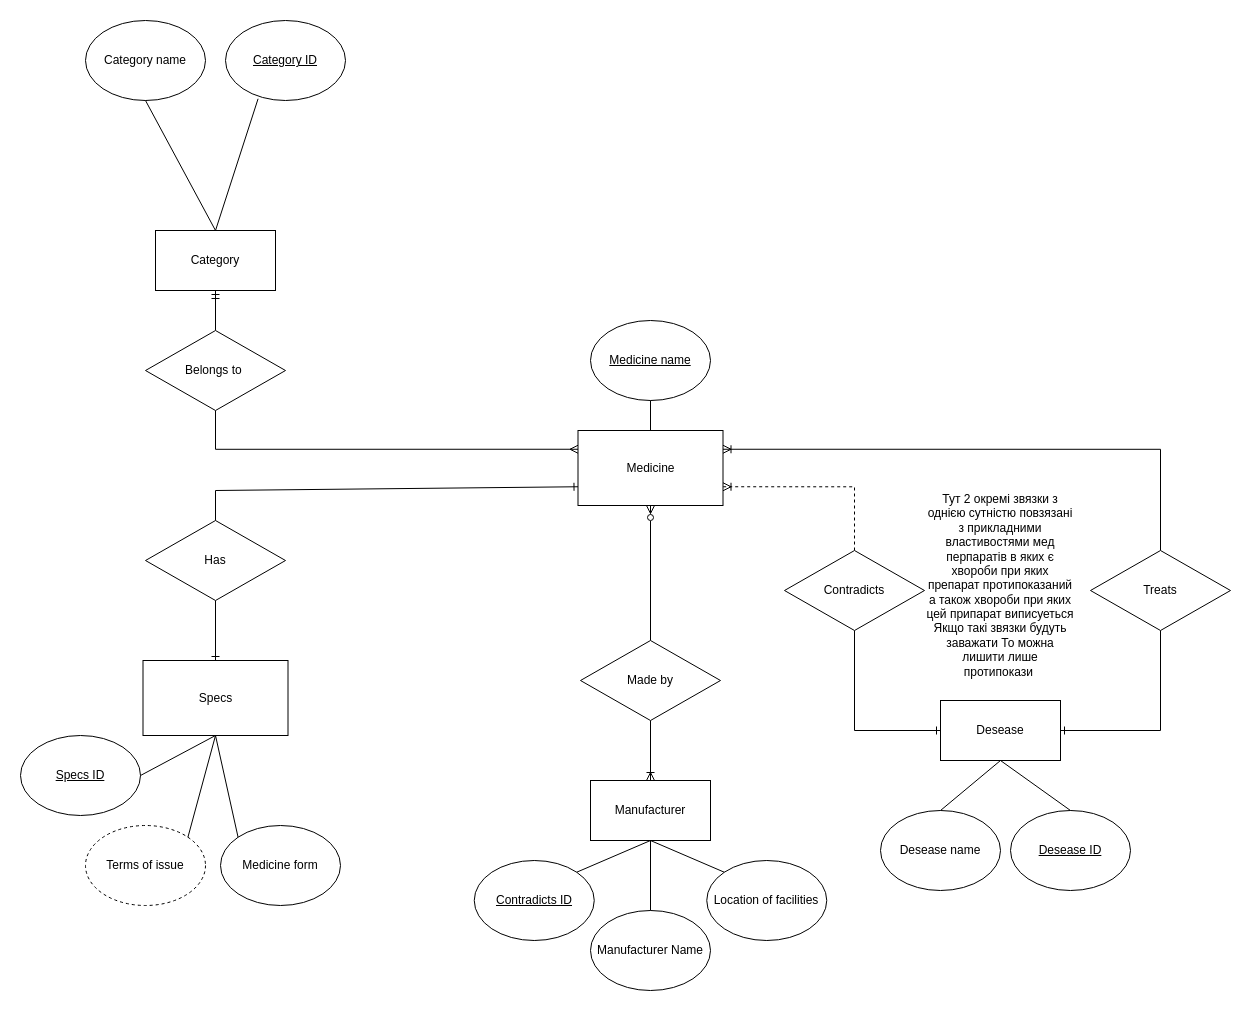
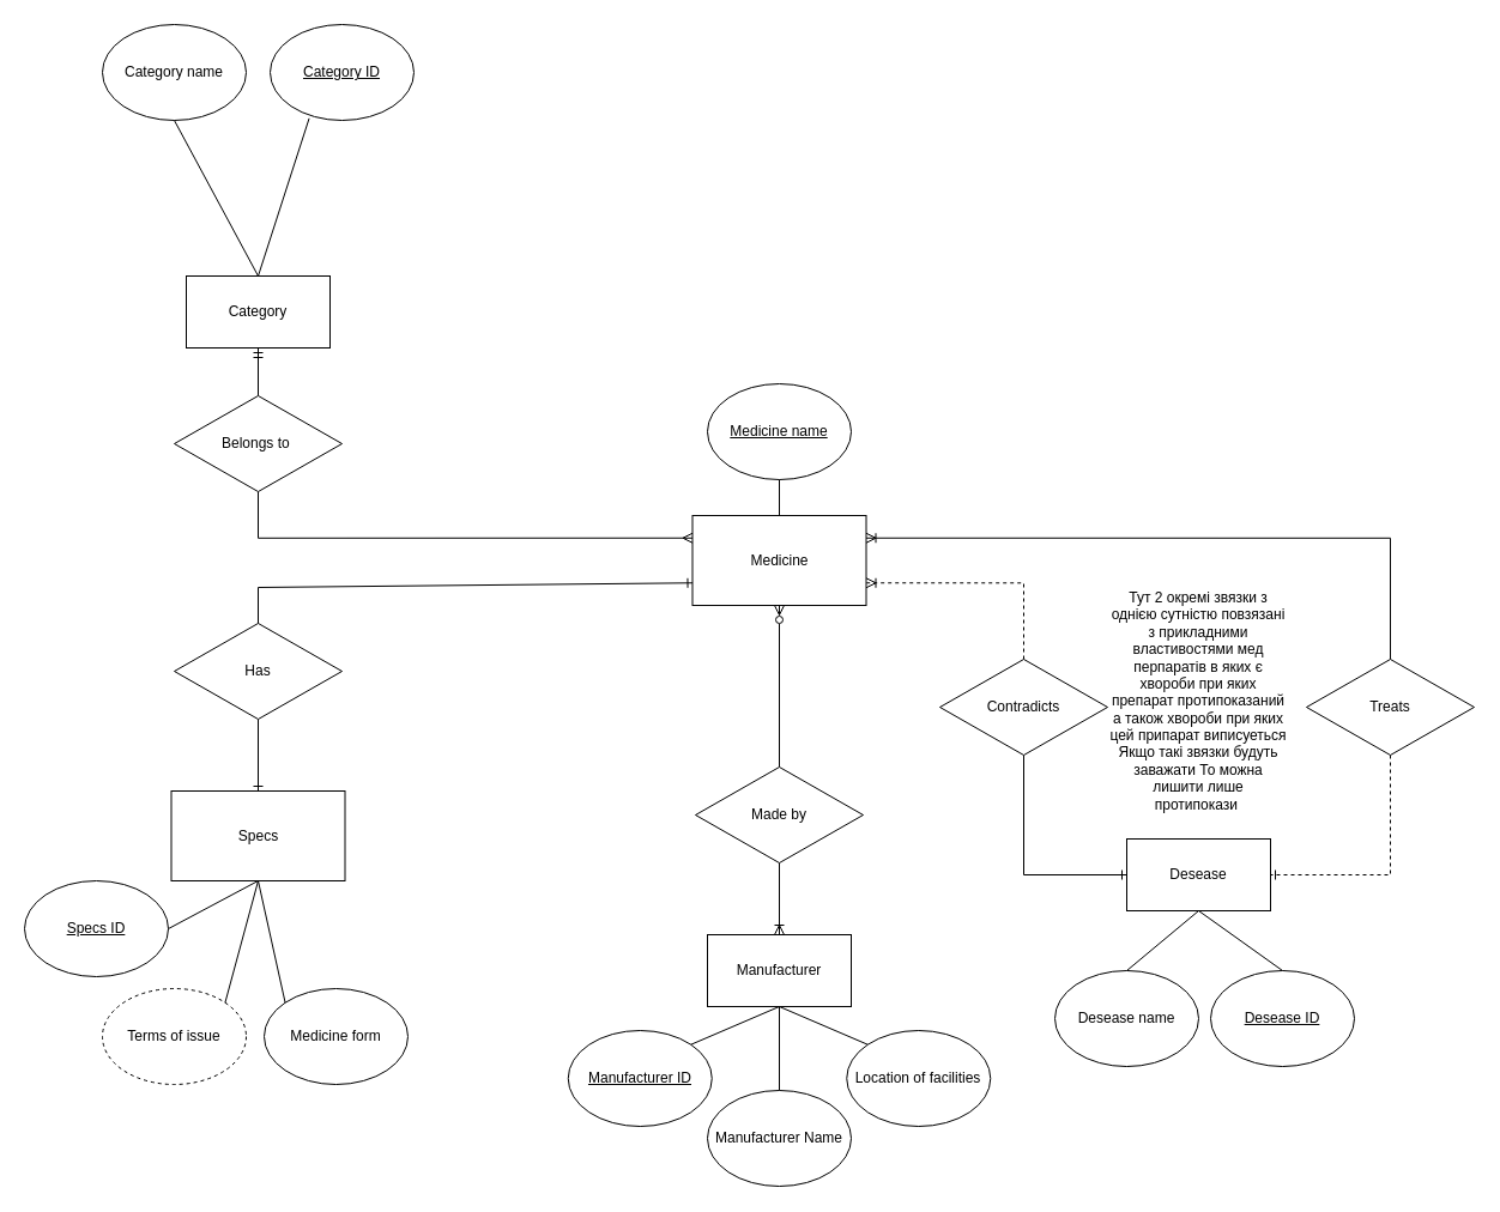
- <mxCell id="36" style="edgeStyle=orthogonalEdgeStyle;rounded=0;orthogonalLoop=1;jettySize=auto;html=1;exitX=0.5;exitY=1;exitDx=0;exitDy=0;entryX=1;entryY=0.5;entryDx=0;entryDy=0;endArrow=ERone;endFill=0;" parent="1" source="38" target="39" edge="1"><mxGeometry relative="1" as="geometry" /></mxCell>
+ <mxCell id="36" style="edgeStyle=orthogonalEdgeStyle;rounded=0;orthogonalLoop=1;jettySize=auto;html=1;exitX=0.5;exitY=1;exitDx=0;exitDy=0;entryX=1;entryY=0.5;entryDx=0;entryDy=0;endArrow=ERone;endFill=0;dashed=1;" parent="1" source="38" target="39" edge="1"><mxGeometry relative="1" as="geometry" /></mxCell>
- <mxCell id="14" value="Contradicts ID" style="ellipse;whiteSpace=wrap;html=1;fontStyle=4" parent="1" vertex="1"><mxGeometry x="473.75" y="860" width="120" height="80" as="geometry" /></mxCell>
+ <mxCell id="14" value="Manufacturer ID" style="ellipse;whiteSpace=wrap;html=1;fontStyle=4" parent="1" vertex="1"><mxGeometry x="473.75" y="860" width="120" height="80" as="geometry" /></mxCell>
